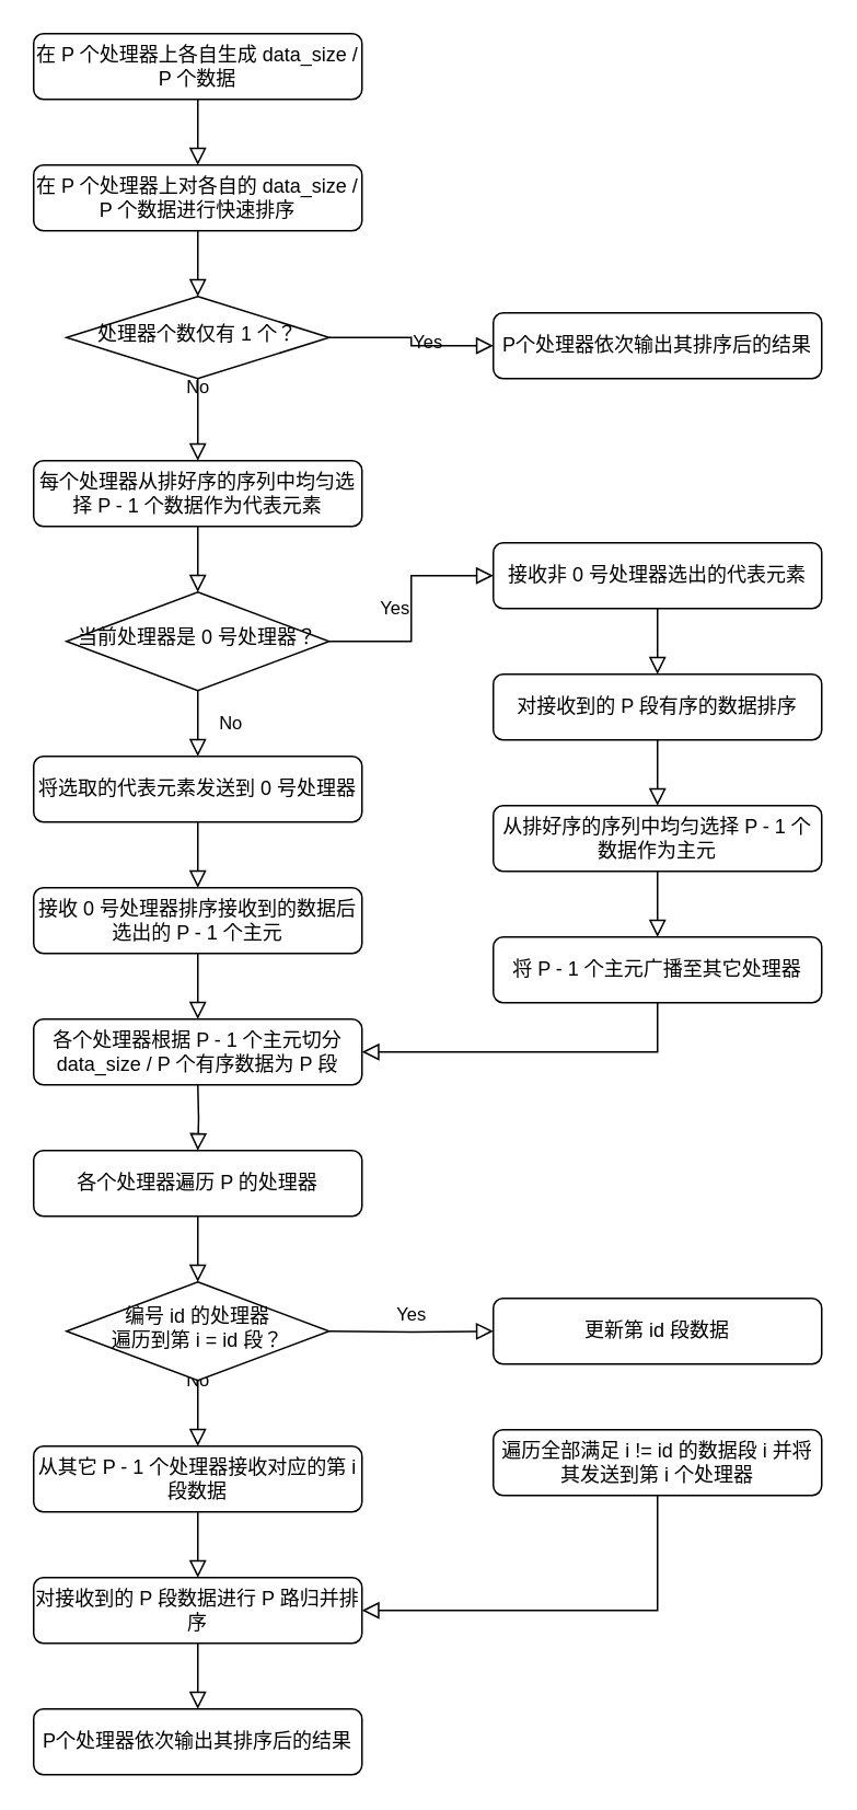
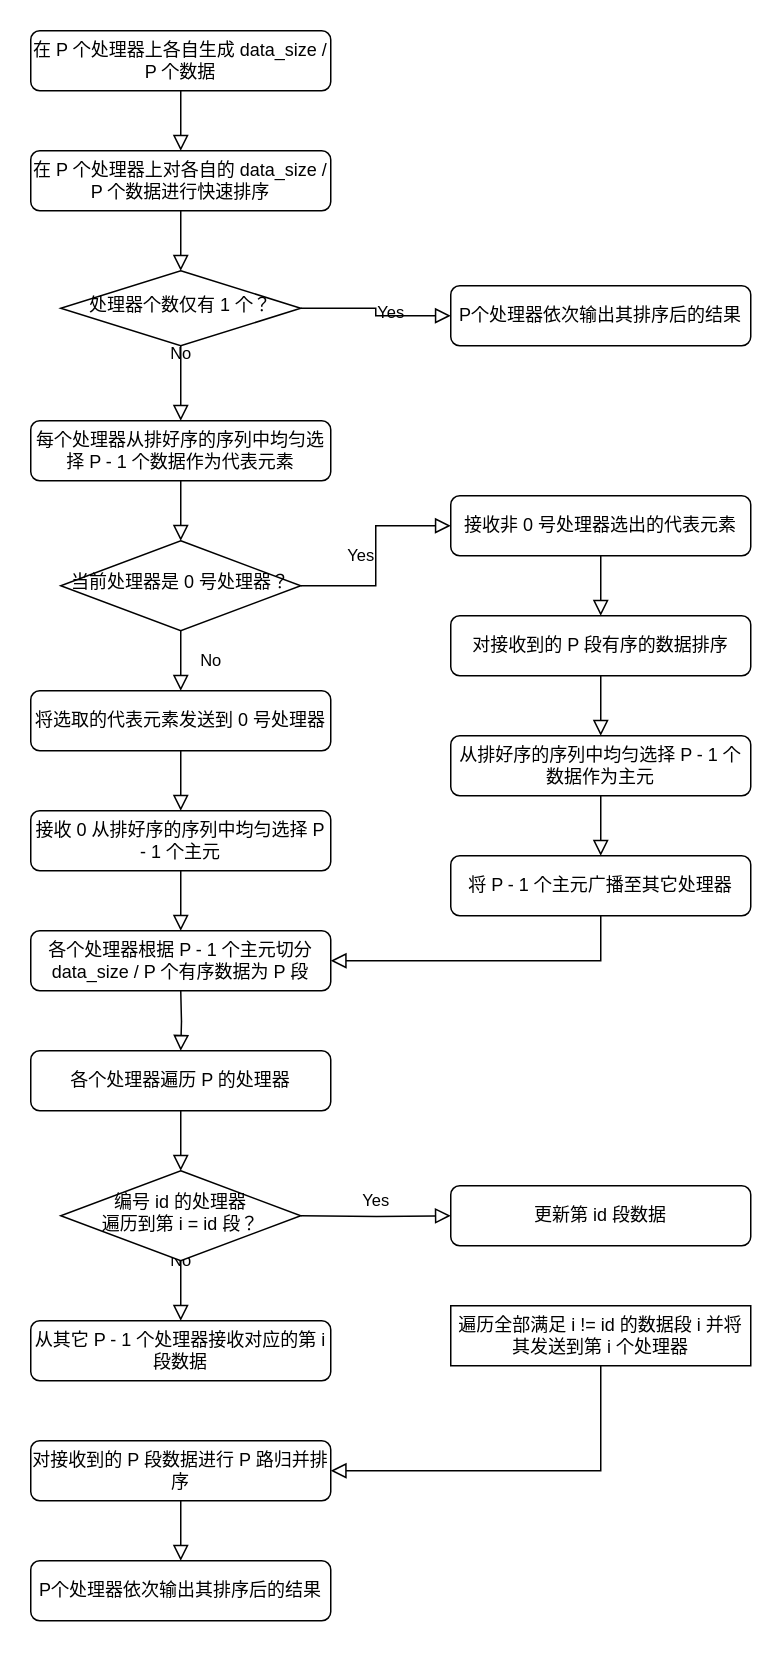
- <mxCell id="16" value="接收 0 号处理器排序接收到的数据后选出的 P - 1 个主元" style="rounded=1;whiteSpace=wrap;html=1;fontSize=12;glass=0;strokeWidth=1;shadow=0;" vertex="1" parent="1"><mxGeometry x="20" y="540" width="200" height="40" as="geometry" /></mxCell>
+ <mxCell id="16" value="接收 0 从排好序的序列中均匀选择 P - 1 个主元" style="rounded=1;whiteSpace=wrap;html=1;fontSize=12;glass=0;strokeWidth=1;shadow=0;" vertex="1" parent="1"><mxGeometry x="20" y="540" width="200" height="40" as="geometry" /></mxCell>
- <mxCell id="36" value="遍历全部满足 i != id 的数据段 i 并将其发送到第 i 个处理器" style="rounded=1;whiteSpace=wrap;html=1;fontSize=12;glass=0;strokeWidth=1;shadow=0;" vertex="1" parent="1"><mxGeometry x="300" y="870" width="200" height="40" as="geometry" /></mxCell>
+ <mxCell id="36" value="遍历全部满足 i != id 的数据段 i 并将其发送到第 i 个处理器" style="whiteSpace=wrap;html=1;fontSize=12;glass=0;strokeWidth=1;shadow=0;rounded=0;" vertex="1" parent="1"><mxGeometry x="300" y="870" width="200" height="40" as="geometry" /></mxCell>
- <mxCell id="38" value="" style="rounded=0;html=1;jettySize=auto;orthogonalLoop=1;fontSize=11;endArrow=block;endFill=0;endSize=8;strokeWidth=1;shadow=0;labelBackgroundColor=none;edgeStyle=orthogonalEdgeStyle;entryX=0.5;entryY=0;entryDx=0;entryDy=0;exitX=0.5;exitY=1;exitDx=0;exitDy=0;" edge="1" parent="1" source="34" target="37"><mxGeometry relative="1" as="geometry"><mxPoint x="410" y="820" as="sourcePoint" /><mxPoint x="410" y="860" as="targetPoint" /></mxGeometry></mxCell>
